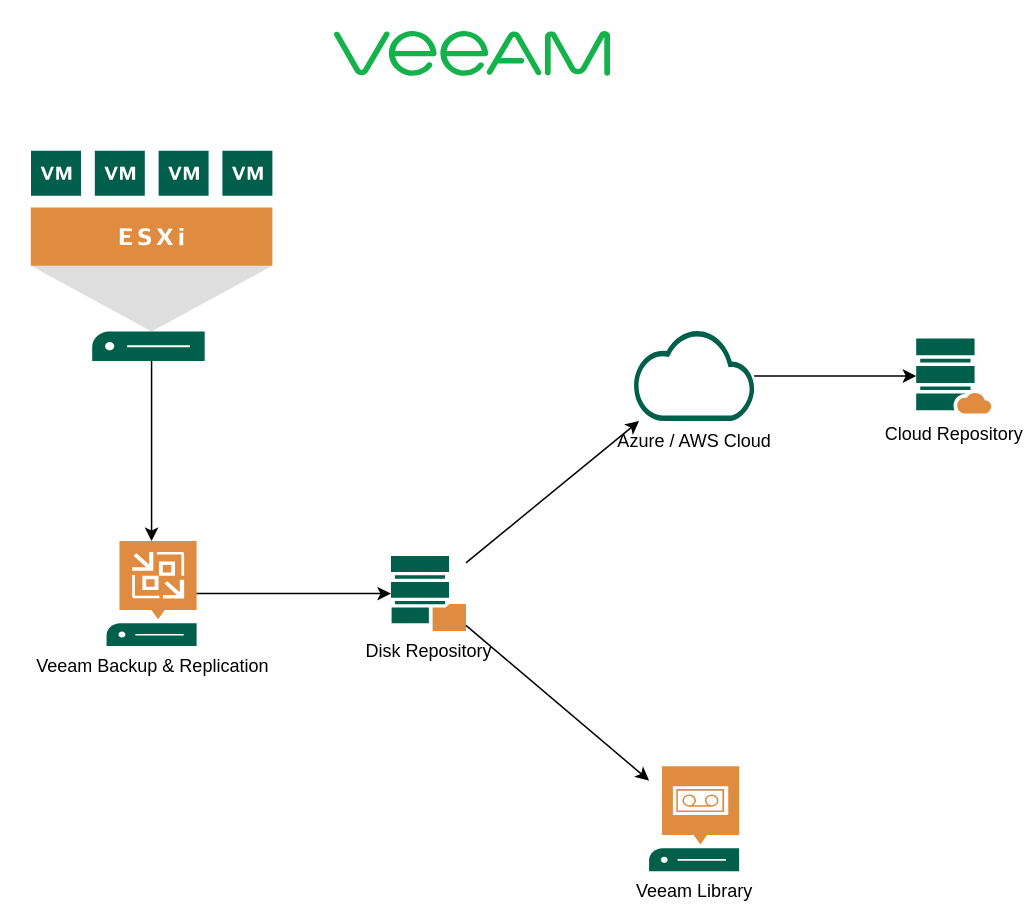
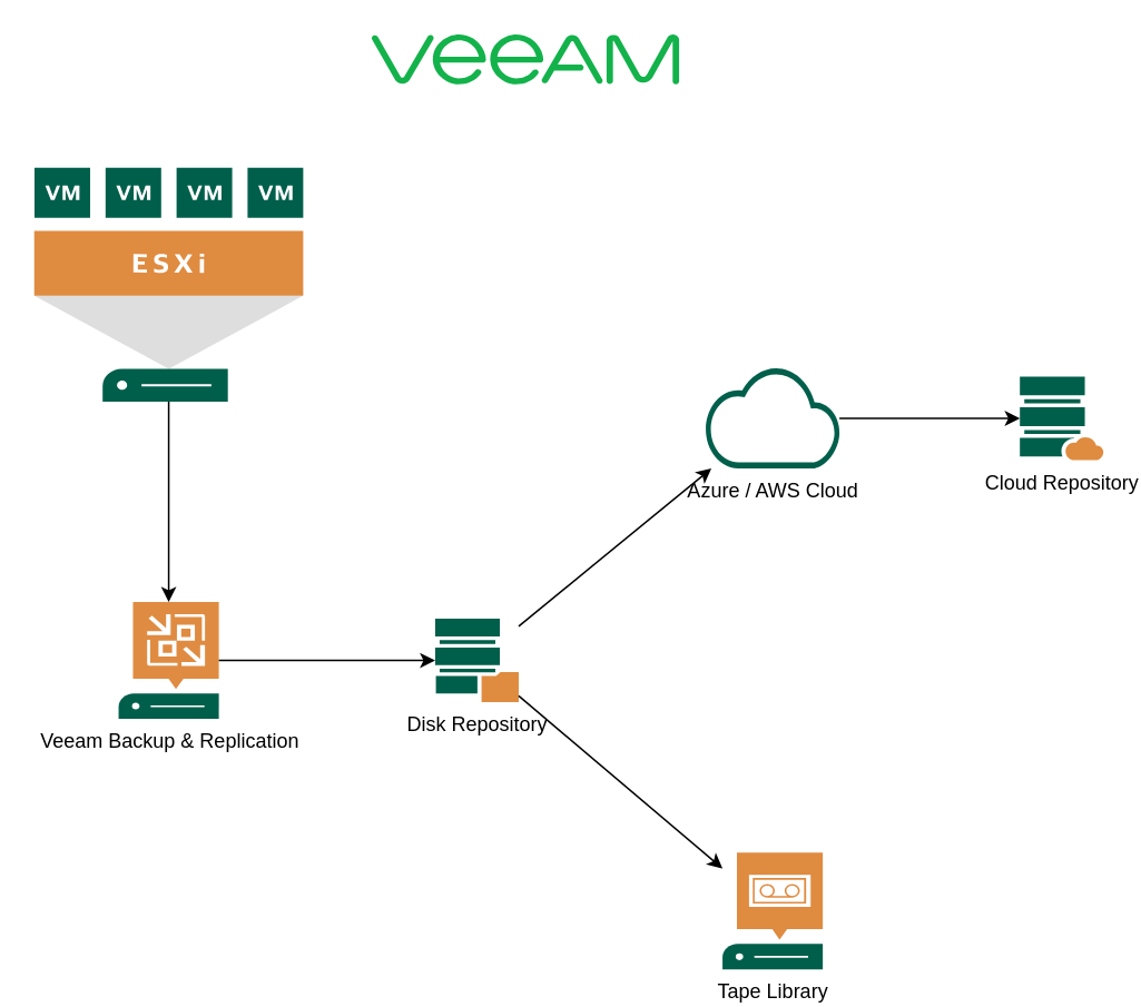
- <mxCell id="4" value="Veeam Library" style="sketch=0;pointerEvents=1;shadow=0;dashed=0;html=1;strokeColor=none;fillColor=#005F4B;labelPosition=center;verticalLabelPosition=bottom;verticalAlign=top;align=center;outlineConnect=0;shape=mxgraph.veeam2.tape_server;" vertex="1" parent="1"><mxGeometry x="432" y="510" width="60" height="70" as="geometry" /></mxCell>
+ <mxCell id="4" value="Tape Library" style="sketch=0;pointerEvents=1;shadow=0;dashed=0;html=1;strokeColor=none;fillColor=#005F4B;labelPosition=center;verticalLabelPosition=bottom;verticalAlign=top;align=center;outlineConnect=0;shape=mxgraph.veeam2.tape_server;" vertex="1" parent="1"><mxGeometry x="432" y="510" width="60" height="70" as="geometry" /></mxCell>
